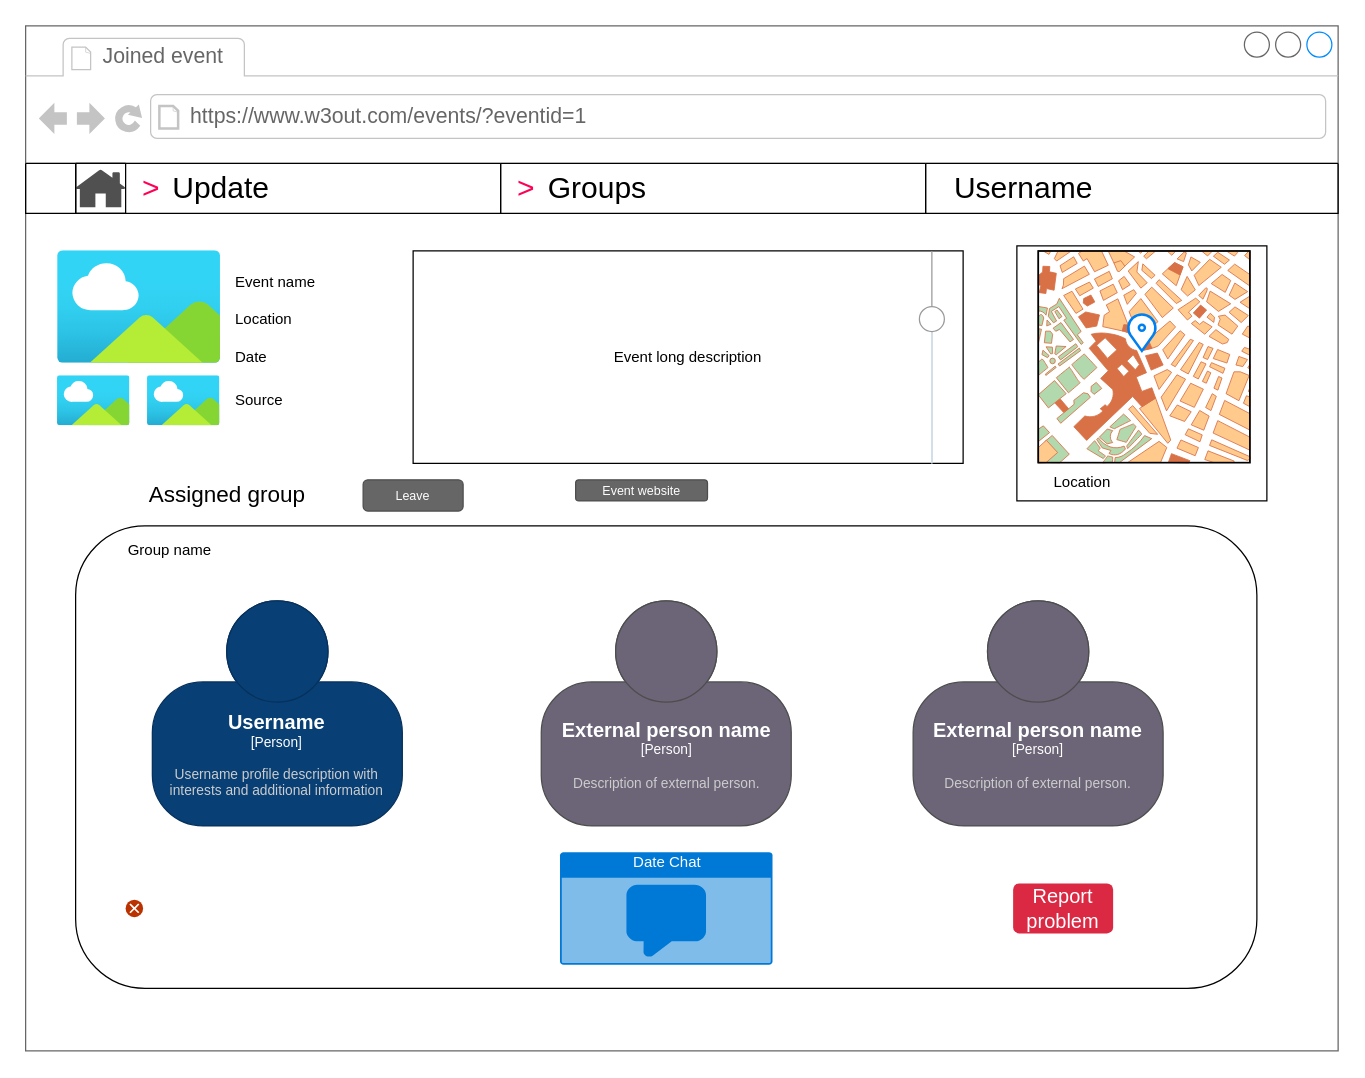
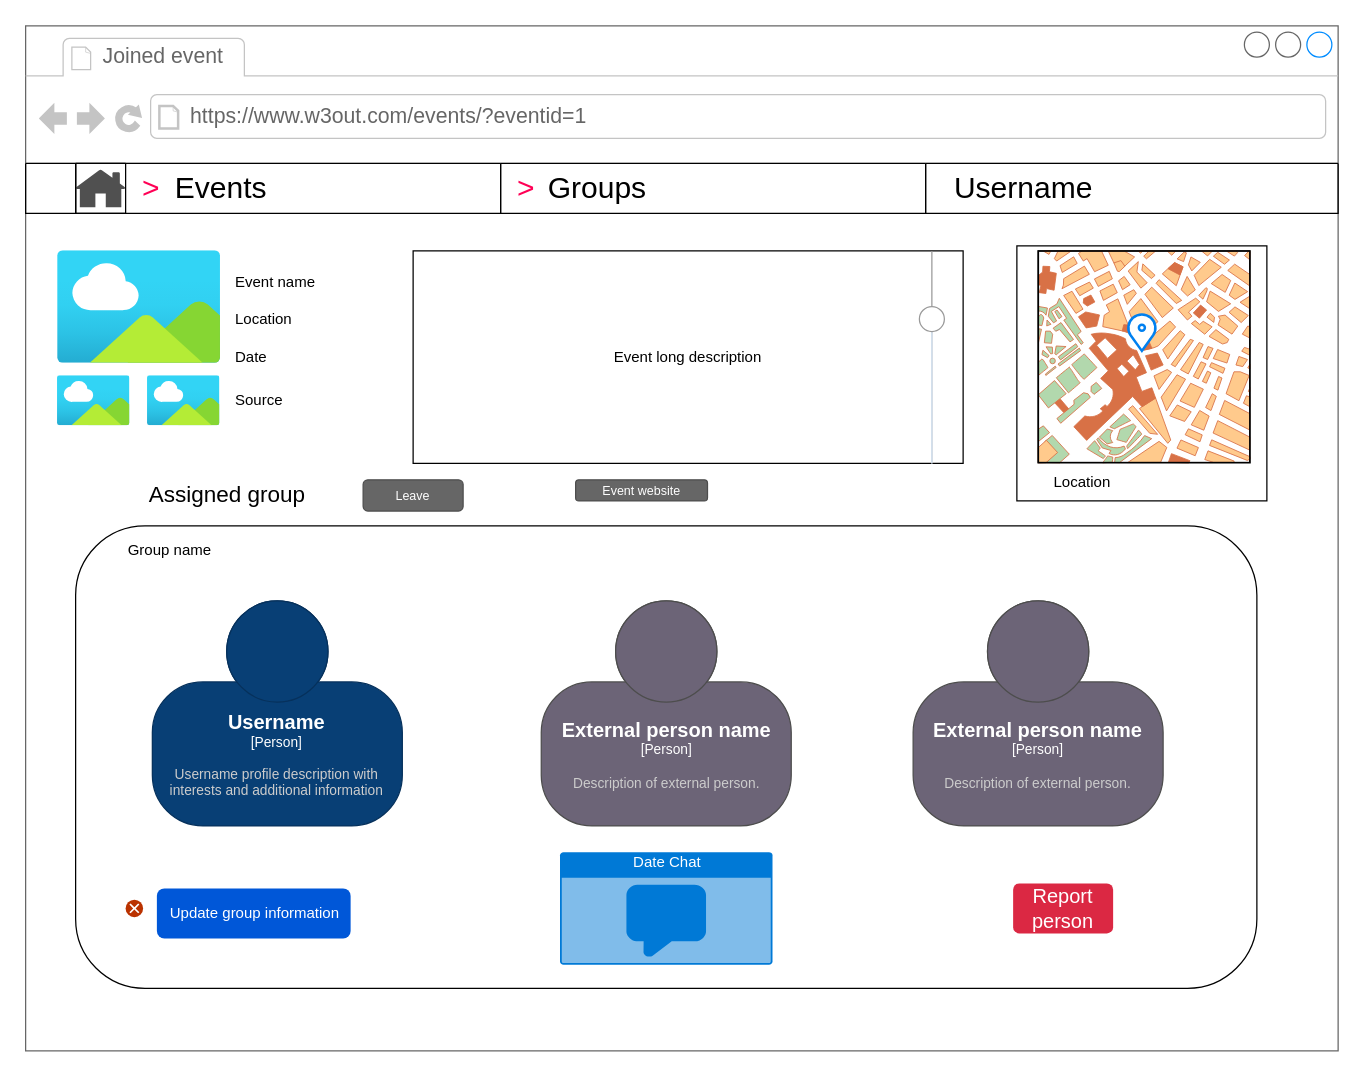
- <mxCell id="36" value="&lt;font style=&quot;font-size: 24px;&quot;&gt;Update&lt;/font&gt;" style="text;html=1;align=center;verticalAlign=middle;resizable=0;points=[];autosize=1;strokeColor=none;fillColor=none;" vertex="1" parent="35"><mxGeometry x="66" width="100" height="40" as="geometry" /></mxCell>
+ <mxCell id="36" value="&lt;font style=&quot;font-size: 24px;&quot;&gt;Events&lt;/font&gt;" style="text;html=1;align=center;verticalAlign=middle;resizable=0;points=[];autosize=1;strokeColor=none;fillColor=none;" vertex="1" parent="35"><mxGeometry x="66" width="100" height="40" as="geometry" /></mxCell>
- <mxCell id="33" value="Report problem" style="html=1;shadow=0;dashed=0;shape=mxgraph.bootstrap.rrect;rSize=5;strokeColor=none;strokeWidth=1;fillColor=#DB2843;fontColor=#FFFFFF;whiteSpace=wrap;align=center;verticalAlign=middle;spacingLeft=0;fontStyle=0;fontSize=16;spacing=5;" vertex="1" parent="2"><mxGeometry x="790" y="686" width="80" height="40" as="geometry" /></mxCell>
+ <mxCell id="33" value="Report person" style="html=1;shadow=0;dashed=0;shape=mxgraph.bootstrap.rrect;rSize=5;strokeColor=none;strokeWidth=1;fillColor=#DB2843;fontColor=#FFFFFF;whiteSpace=wrap;align=center;verticalAlign=middle;spacingLeft=0;fontStyle=0;fontSize=16;spacing=5;" vertex="1" parent="2"><mxGeometry x="790" y="686" width="80" height="40" as="geometry" /></mxCell>
+ <mxCell id="28" value="Update group information" style="rounded=1;fillColor=#0057D8;align=center;strokeColor=none;html=1;fontColor=#ffffff;fontSize=12;sketch=0;" vertex="1" parent="2"><mxGeometry x="105" y="690" width="155" height="40" as="geometry" /></mxCell>
